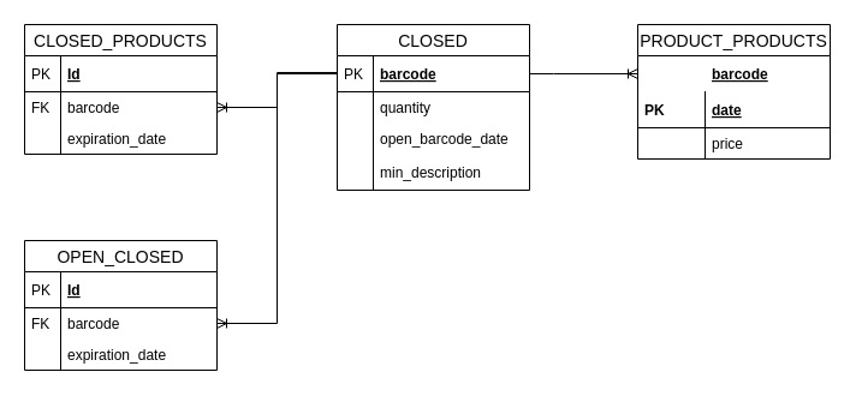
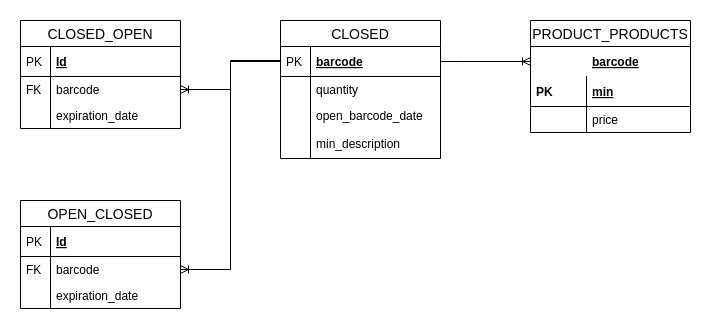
- <mxCell id="2" value="CLOSED_PRODUCTS" style="swimlane;fontStyle=0;childLayout=stackLayout;horizontal=1;startSize=26;horizontalStack=0;resizeParent=1;resizeParentMax=0;resizeLast=0;collapsible=1;marginBottom=0;align=center;fontSize=14;" vertex="1" parent="1"><mxGeometry x="20" y="20" width="160" height="108" as="geometry"><mxRectangle x="330" y="140" width="130" height="26" as="alternateBounds" /></mxGeometry></mxCell>
+ <mxCell id="2" value="CLOSED_OPEN" style="swimlane;fontStyle=0;childLayout=stackLayout;horizontal=1;startSize=26;horizontalStack=0;resizeParent=1;resizeParentMax=0;resizeLast=0;collapsible=1;marginBottom=0;align=center;fontSize=14;" vertex="1" parent="1"><mxGeometry x="20" y="20" width="160" height="108" as="geometry"><mxRectangle x="330" y="140" width="130" height="26" as="alternateBounds" /></mxGeometry></mxCell>
- <mxCell id="22" value="date" style="shape=partialRectangle;top=0;left=0;right=0;bottom=1;align=left;verticalAlign=middle;fillColor=none;spacingLeft=60;spacingRight=4;overflow=hidden;rotatable=0;points=[[0,0.5],[1,0.5]];portConstraint=eastwest;dropTarget=0;fontStyle=5;fontSize=12;" vertex="1" parent="20"><mxGeometry y="56" width="160" height="30" as="geometry" /></mxCell>
+ <mxCell id="22" value="min" style="shape=partialRectangle;top=0;left=0;right=0;bottom=1;align=left;verticalAlign=middle;fillColor=none;spacingLeft=60;spacingRight=4;overflow=hidden;rotatable=0;points=[[0,0.5],[1,0.5]];portConstraint=eastwest;dropTarget=0;fontStyle=5;fontSize=12;" vertex="1" parent="20"><mxGeometry y="56" width="160" height="30" as="geometry" /></mxCell>
